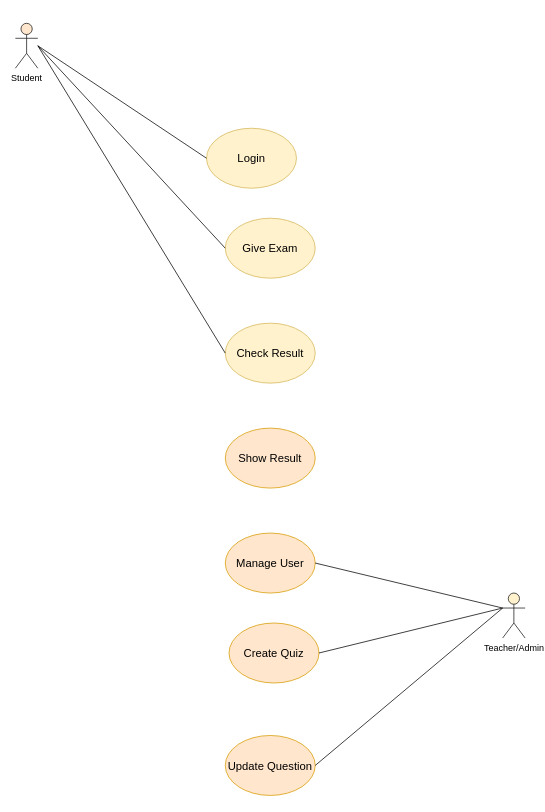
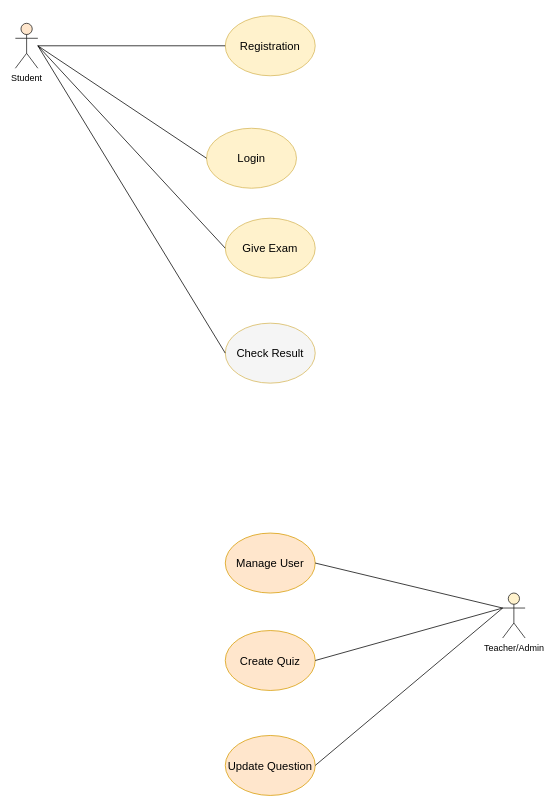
+ <mxCell id="12" value="" style="endArrow=none;html=1;rounded=0;entryX=0;entryY=0.5;entryDx=0;entryDy=0;" parent="1" source="2" target="3" edge="1"><mxGeometry width="50" height="50" relative="1" as="geometry"><mxPoint x="220" y="50" as="sourcePoint" /><mxPoint x="270" y="0" as="targetPoint" /></mxGeometry></mxCell>
+ <mxCell id="3" value="&lt;font style=&quot;font-size: 15px;&quot;&gt;Registration&lt;/font&gt;" style="ellipse;whiteSpace=wrap;html=1;fillColor=#fff2cc;strokeColor=#d6b656;" parent="1" vertex="1"><mxGeometry x="300" y="20" width="120" height="80" as="geometry" /></mxCell>
- <mxCell id="6" value="&lt;span style=&quot;font-size: 15px;&quot;&gt;Check Result&lt;/span&gt;" style="ellipse;whiteSpace=wrap;html=1;fillColor=#fff2cc;strokeColor=#d6b656;" parent="1" vertex="1"><mxGeometry x="300" y="430" width="120" height="80" as="geometry" /></mxCell>
+ <mxCell id="6" value="&lt;span style=&quot;font-size: 15px;&quot;&gt;Check Result&lt;/span&gt;" style="ellipse;whiteSpace=wrap;html=1;fillColor=#f5f5f5;strokeColor=#d6b656;" parent="1" vertex="1"><mxGeometry x="300" y="430" width="120" height="80" as="geometry" /></mxCell>
- <mxCell id="7" value="&lt;font style=&quot;font-size: 15px;&quot;&gt;Show Result&lt;/font&gt;" style="ellipse;whiteSpace=wrap;html=1;fillColor=#ffe6cc;strokeColor=#d79b00;" parent="1" vertex="1"><mxGeometry x="300" y="570" width="120" height="80" as="geometry" /></mxCell>
- <mxCell id="9" value="&lt;span style=&quot;font-size: 15px;&quot;&gt;Create Quiz&lt;/span&gt;" style="ellipse;whiteSpace=wrap;html=1;fillColor=#ffe6cc;strokeColor=#d79b00;" parent="1" vertex="1"><mxGeometry x="305" y="830" width="120" height="80" as="geometry" /></mxCell>
+ <mxCell id="9" value="&lt;span style=&quot;font-size: 15px;&quot;&gt;Create Quiz&lt;/span&gt;" style="ellipse;whiteSpace=wrap;html=1;fillColor=#ffe6cc;strokeColor=#d79b00;" parent="1" vertex="1"><mxGeometry x="300" y="840" width="120" height="80" as="geometry" /></mxCell>
